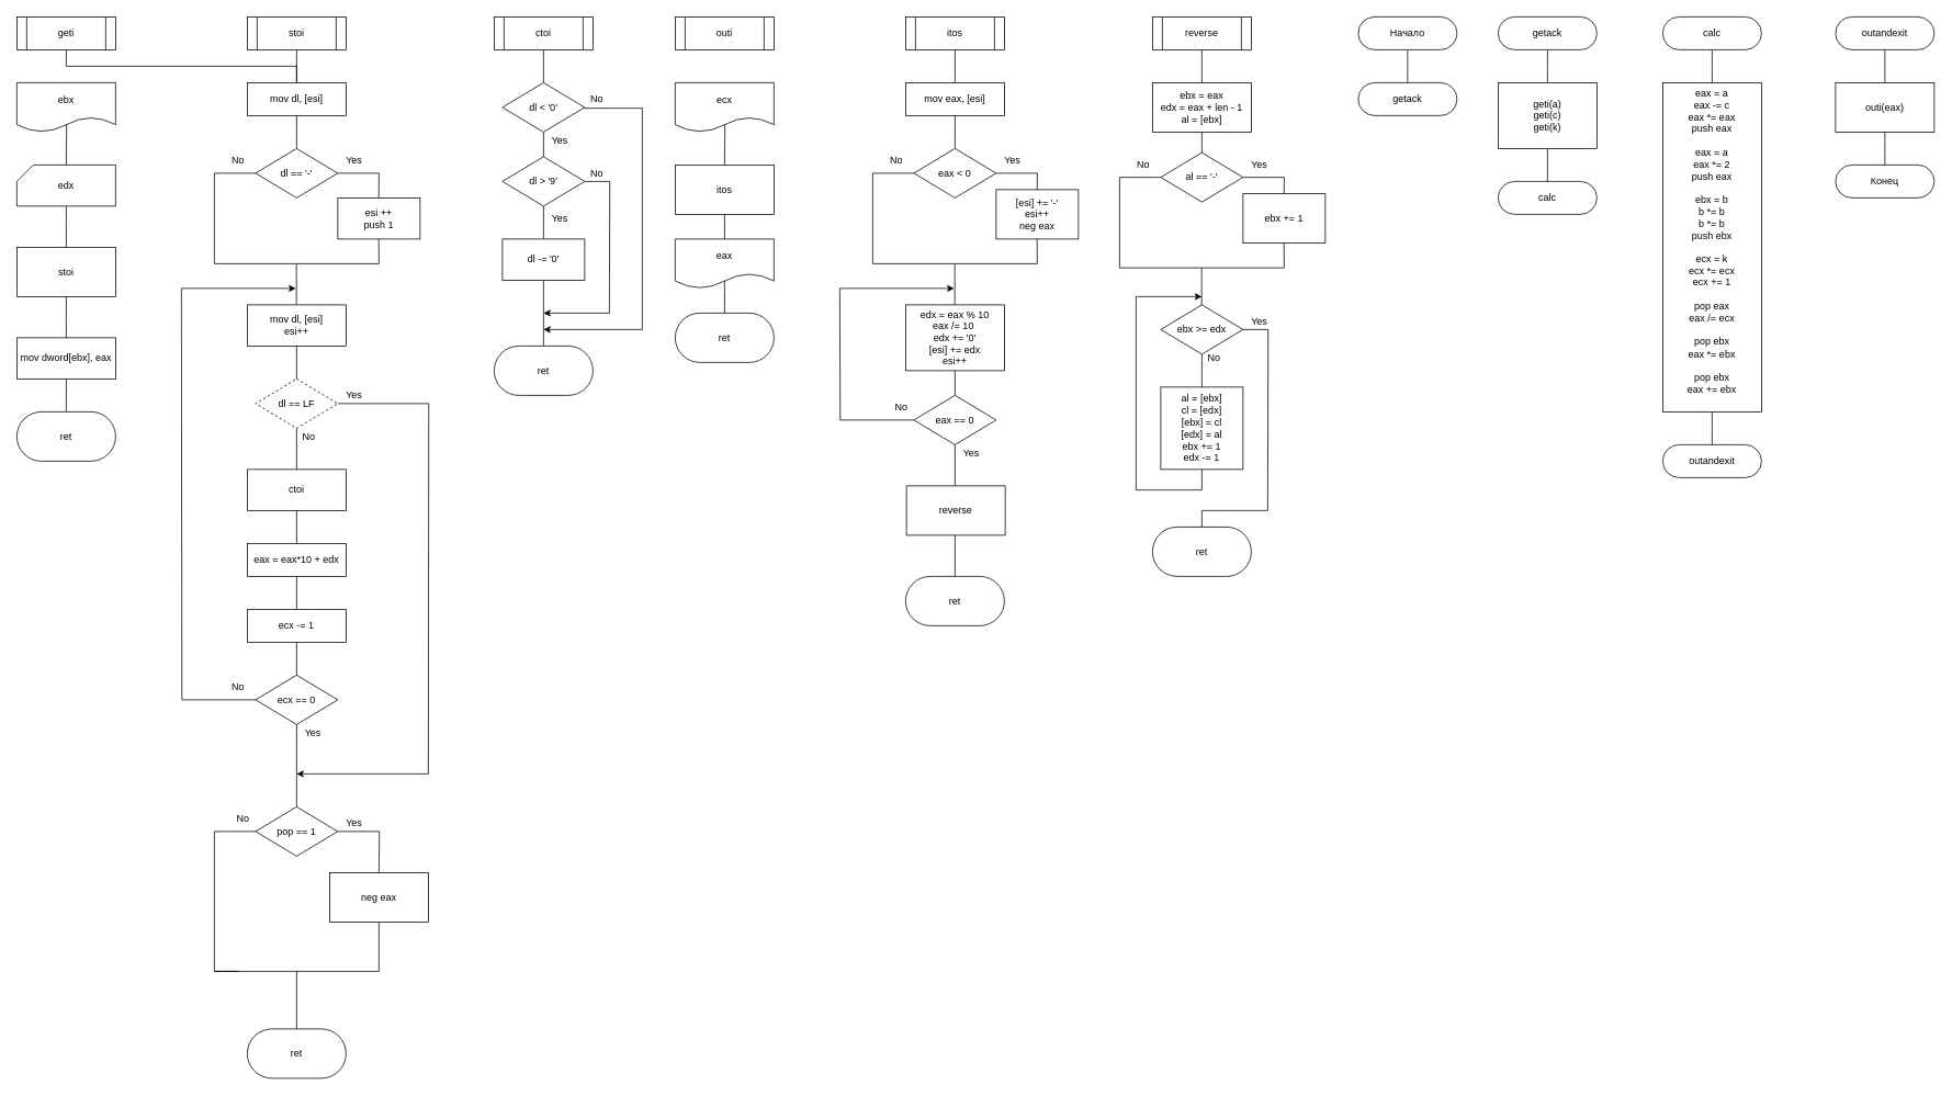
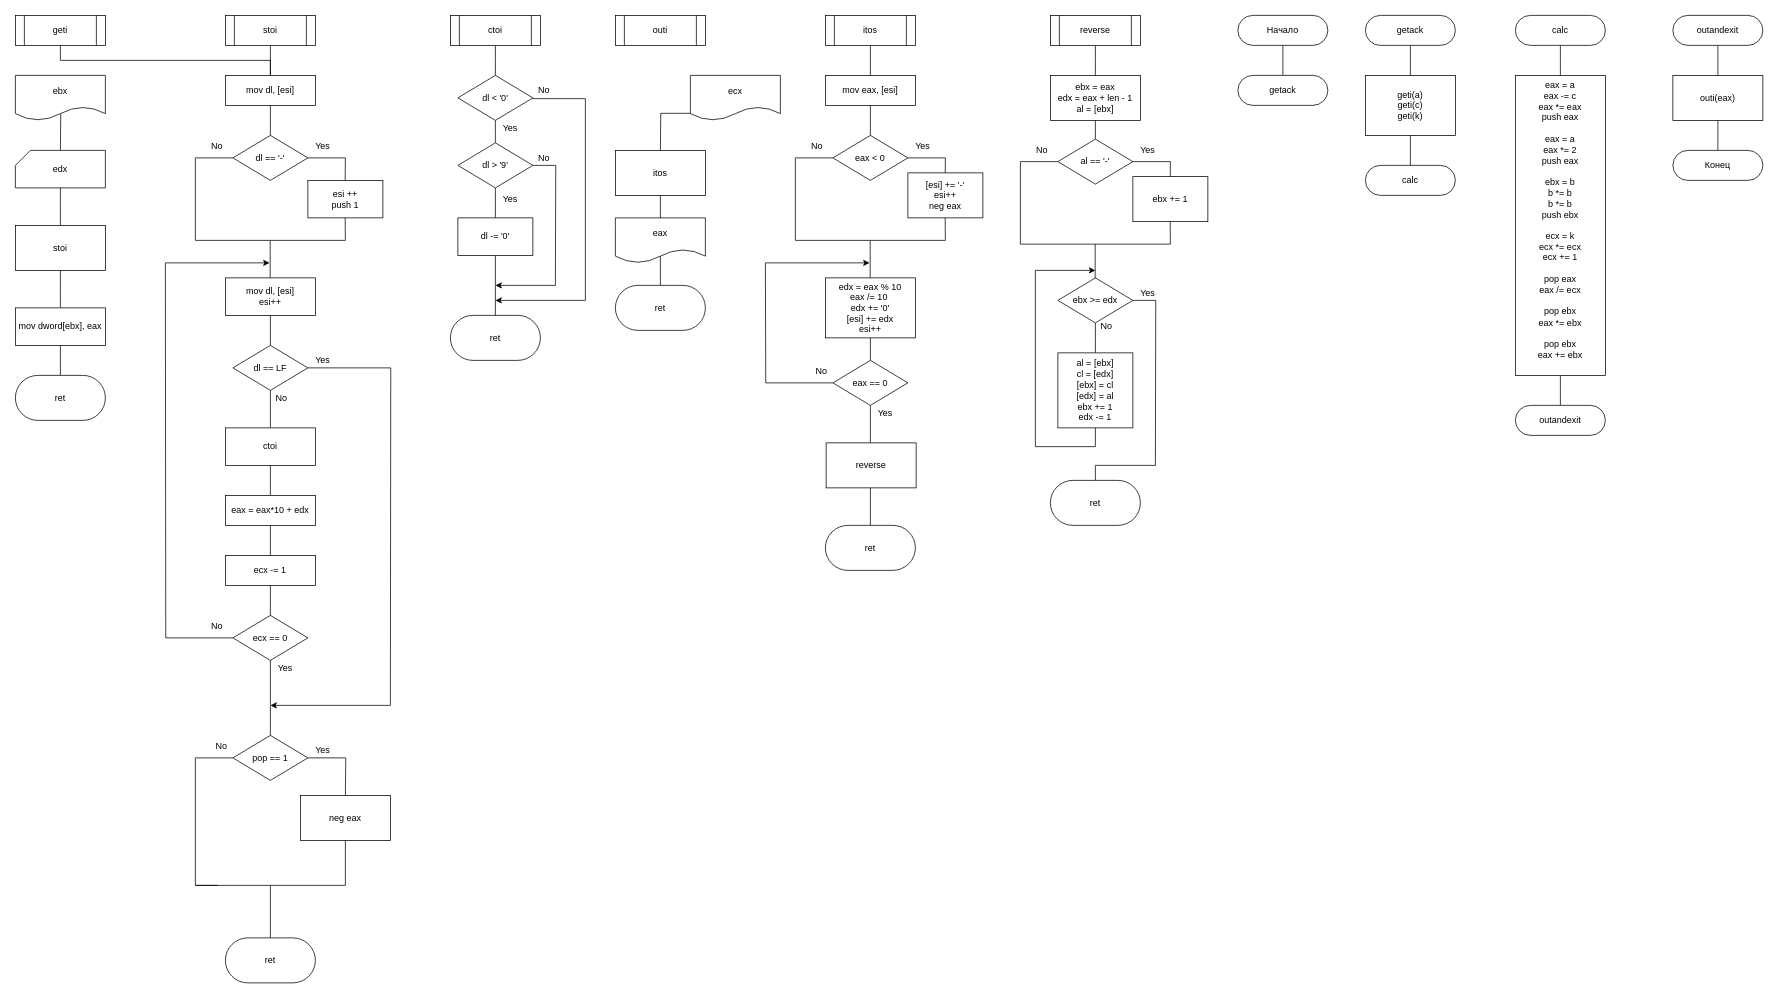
- <mxCell id="77" value="ecx" style="shape=document;whiteSpace=wrap;html=1;boundedLbl=1;" vertex="1" parent="1"><mxGeometry x="820" y="100" width="120" height="60" as="geometry" /></mxCell>
+ <mxCell id="77" value="ecx" style="shape=document;whiteSpace=wrap;html=1;boundedLbl=1;" vertex="1" parent="1"><mxGeometry x="920" y="100" width="120" height="60" as="geometry" /></mxCell>
- <mxCell id="31" value="dl == LF" style="rhombus;whiteSpace=wrap;html=1;dashed=1;" vertex="1" parent="1"><mxGeometry x="310" y="460" width="100" height="60" as="geometry" /></mxCell>
+ <mxCell id="31" value="dl == LF" style="rhombus;whiteSpace=wrap;html=1;" vertex="1" parent="1"><mxGeometry x="310" y="460" width="100" height="60" as="geometry" /></mxCell>
